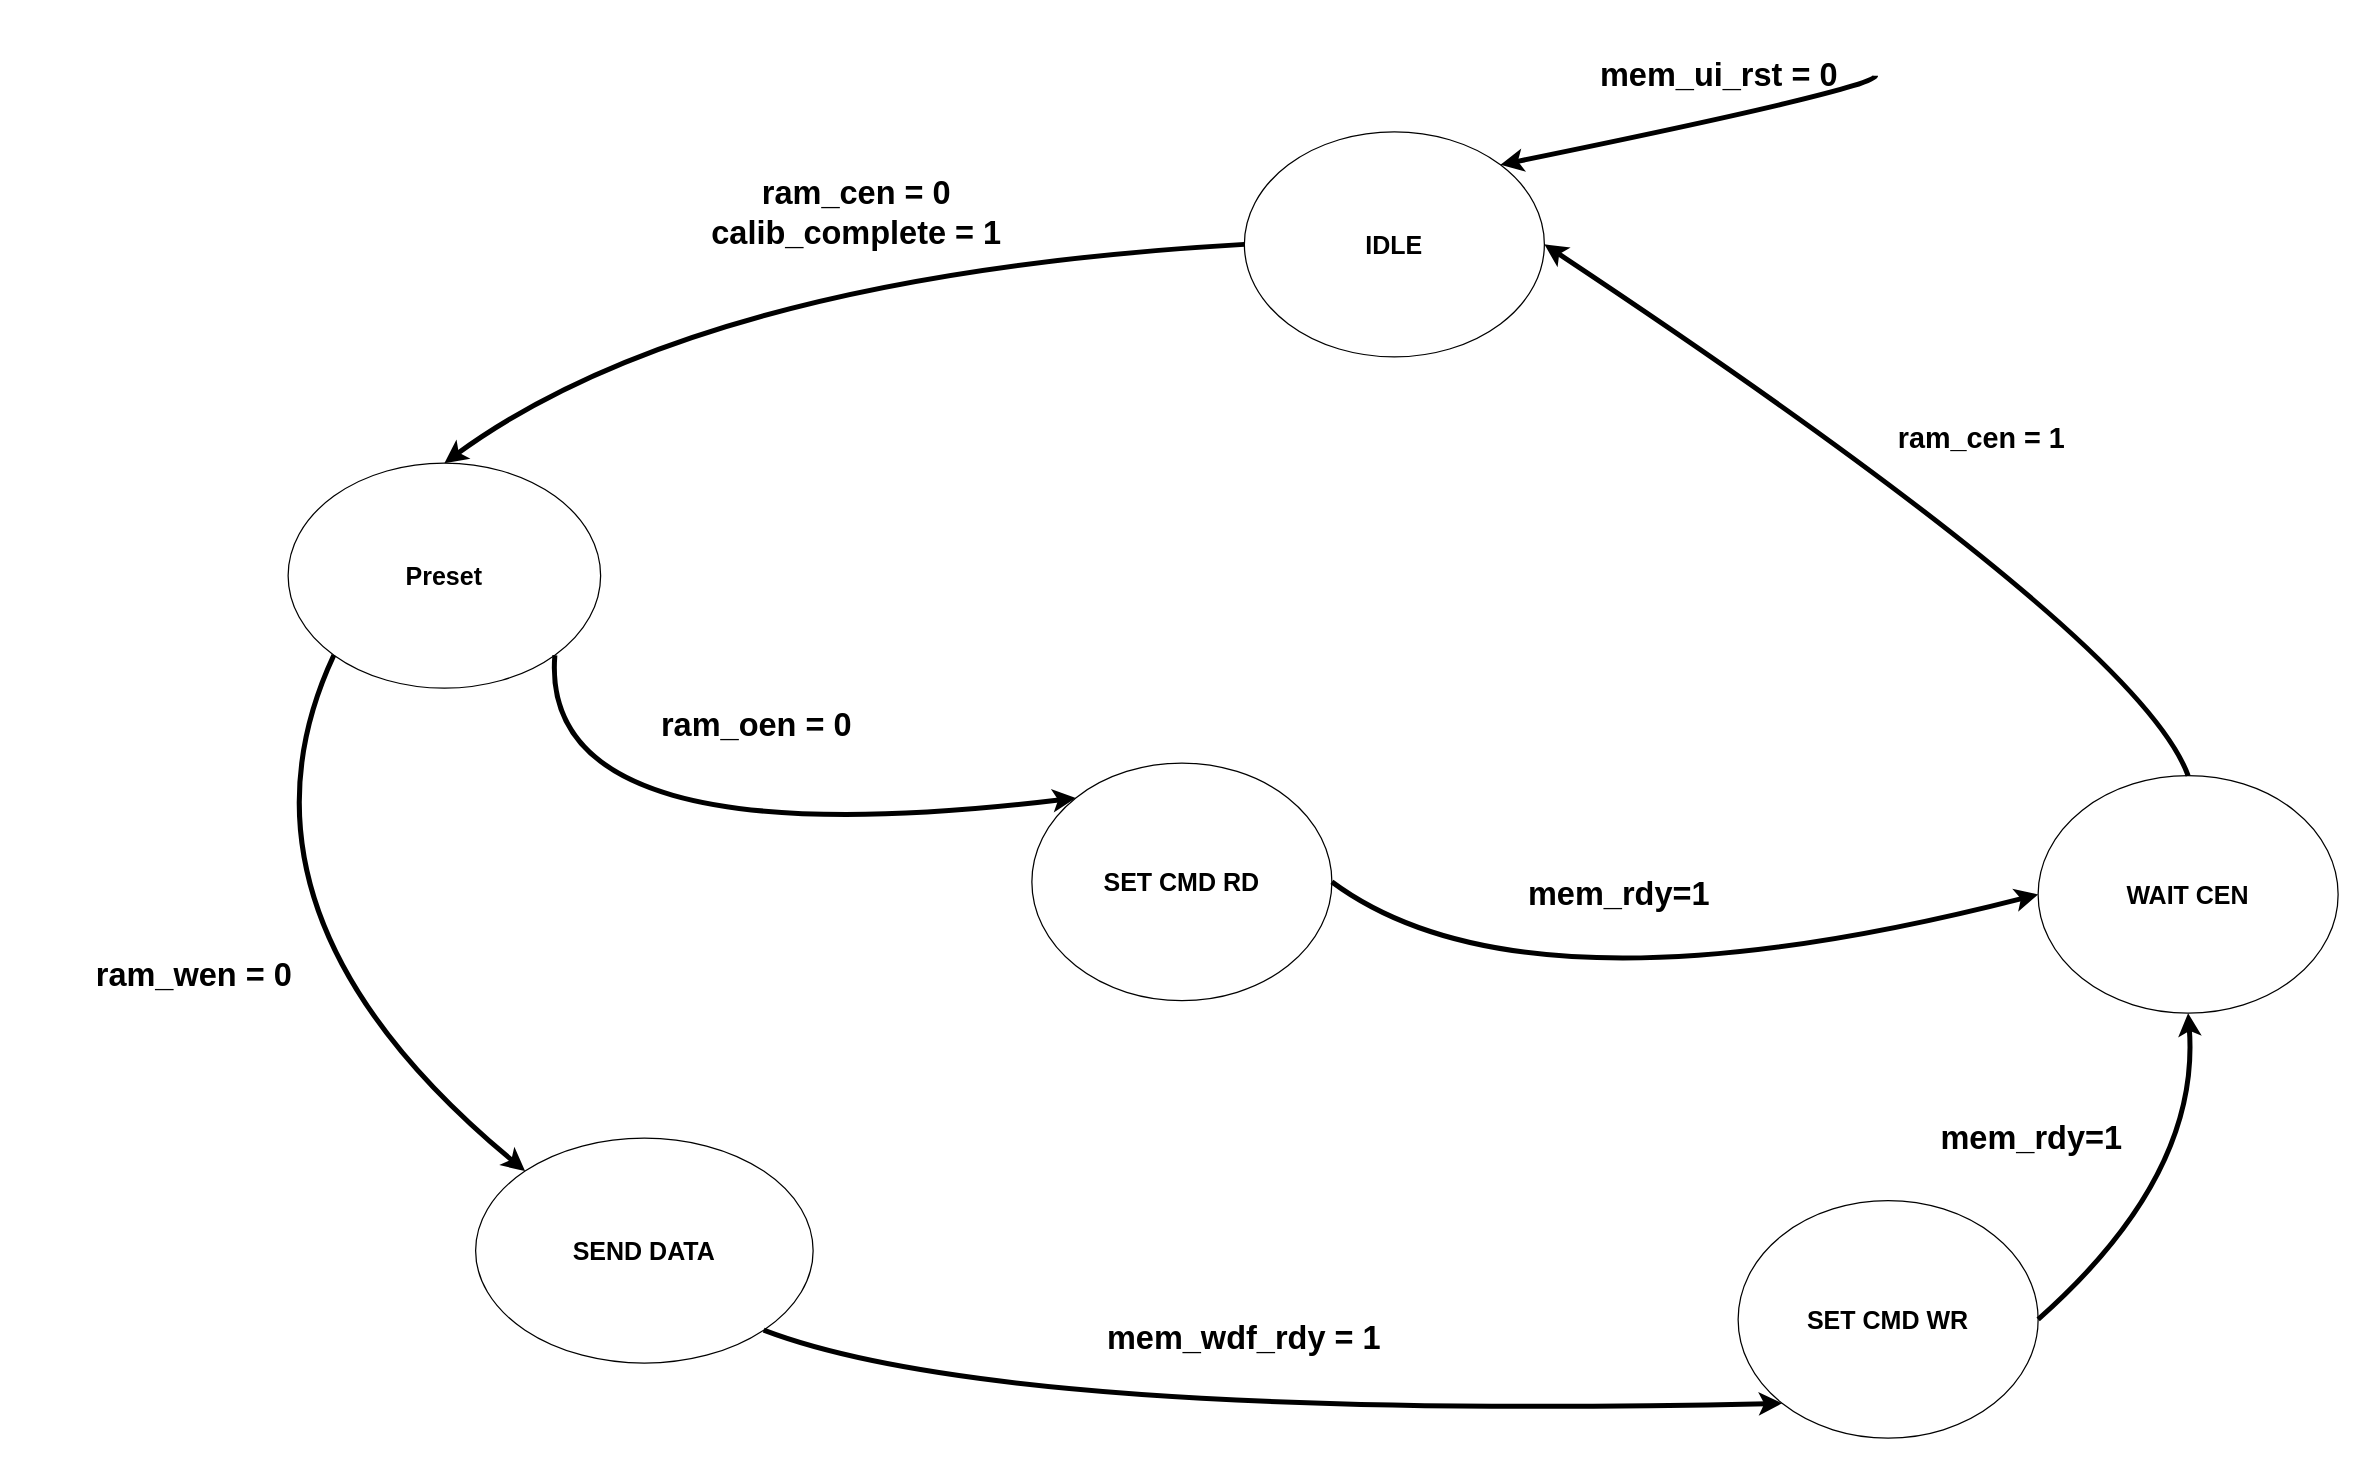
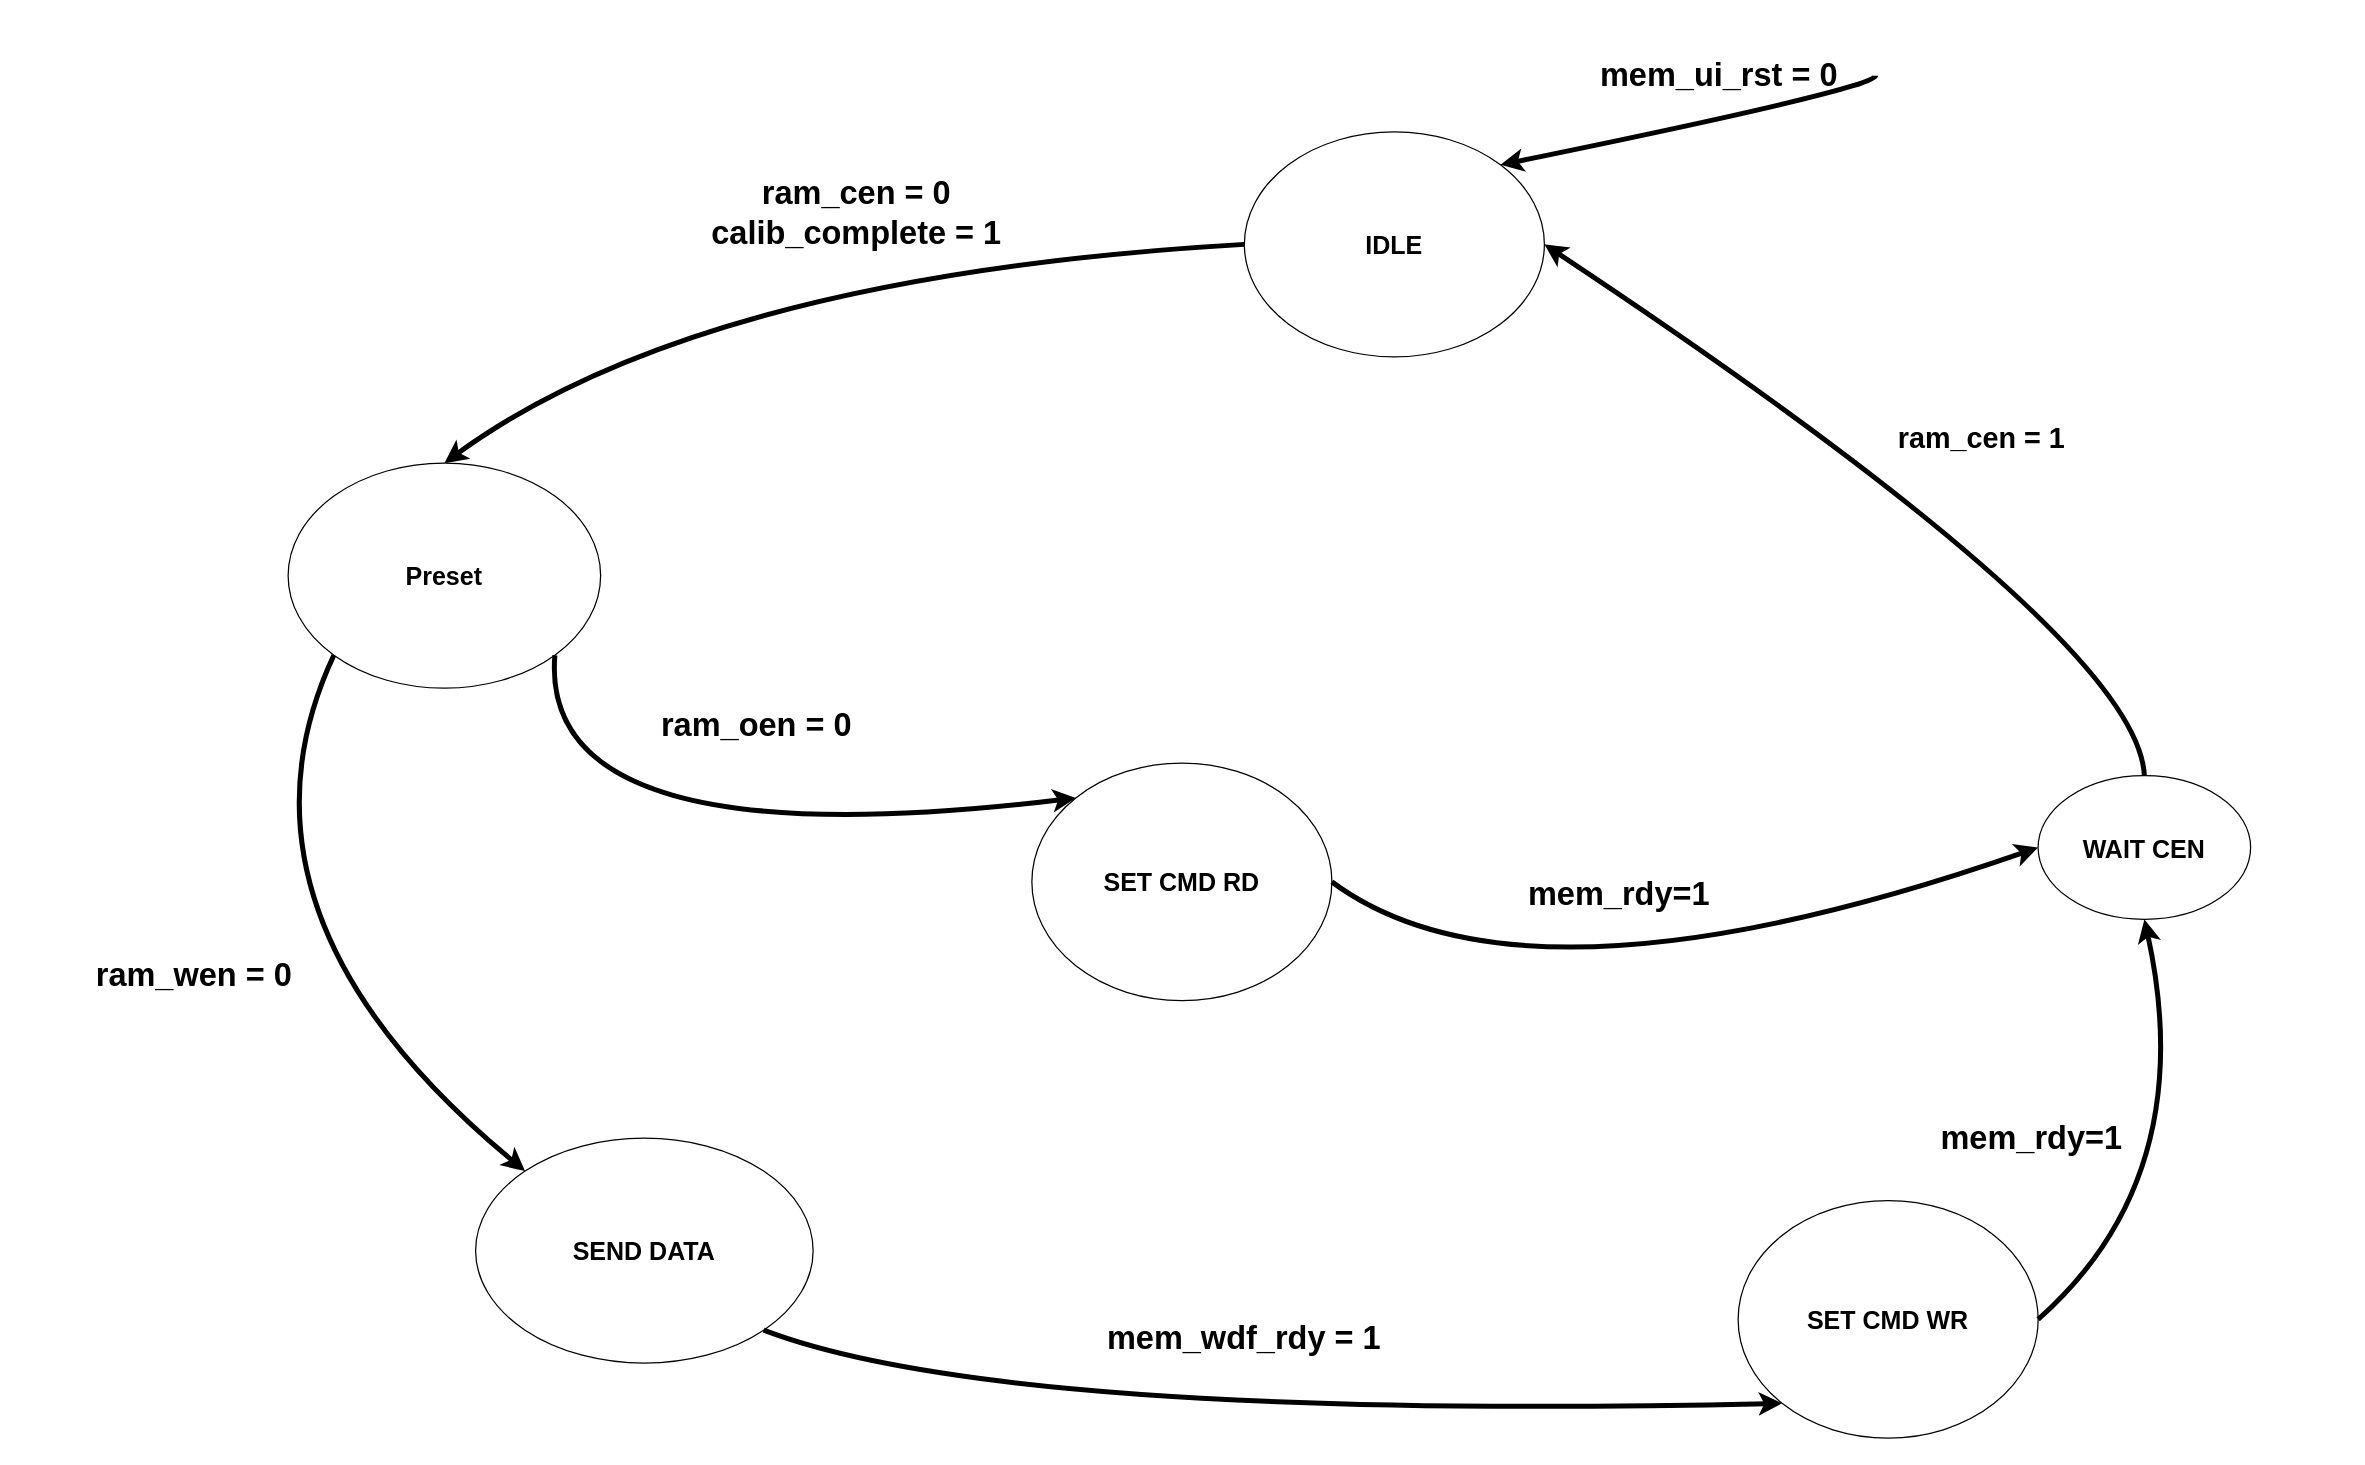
- <mxCell id="9" value="&lt;span style=&quot;font-size: 20px;&quot;&gt;WAIT CEN&lt;/span&gt;" style="ellipse;whiteSpace=wrap;html=1;fontStyle=1" vertex="1" parent="1"><mxGeometry x="1630" y="620" width="240" height="190" as="geometry" /></mxCell>
+ <mxCell id="9" value="&lt;span style=&quot;font-size: 20px;&quot;&gt;WAIT CEN&lt;/span&gt;" style="ellipse;whiteSpace=wrap;html=1;fontStyle=1" vertex="1" parent="1"><mxGeometry x="1630" y="620" width="170" height="115" as="geometry" /></mxCell>
